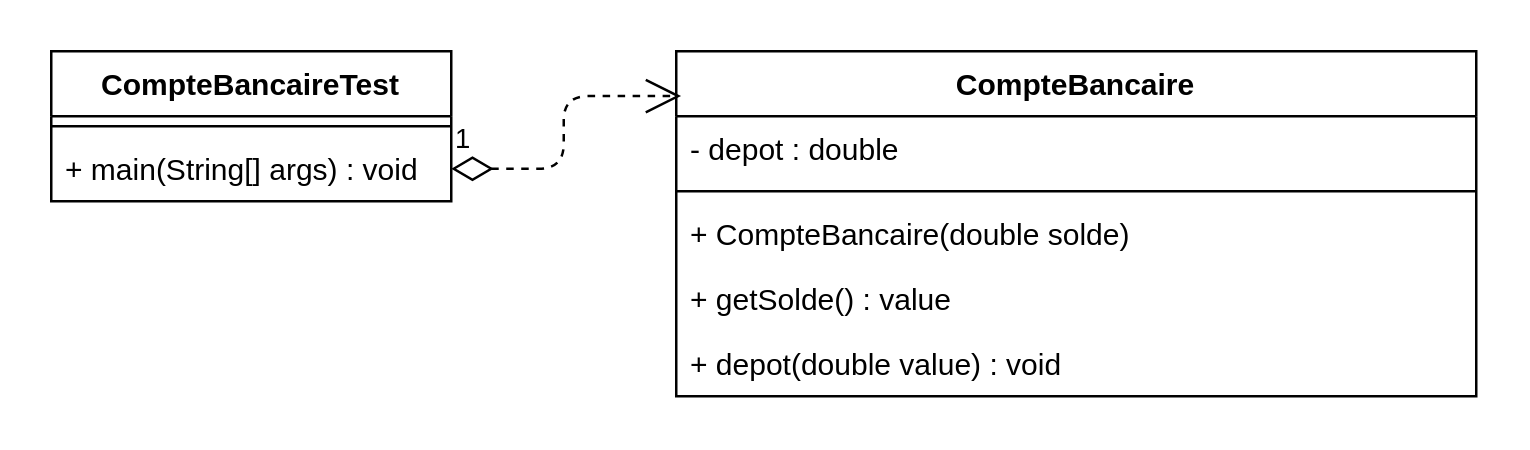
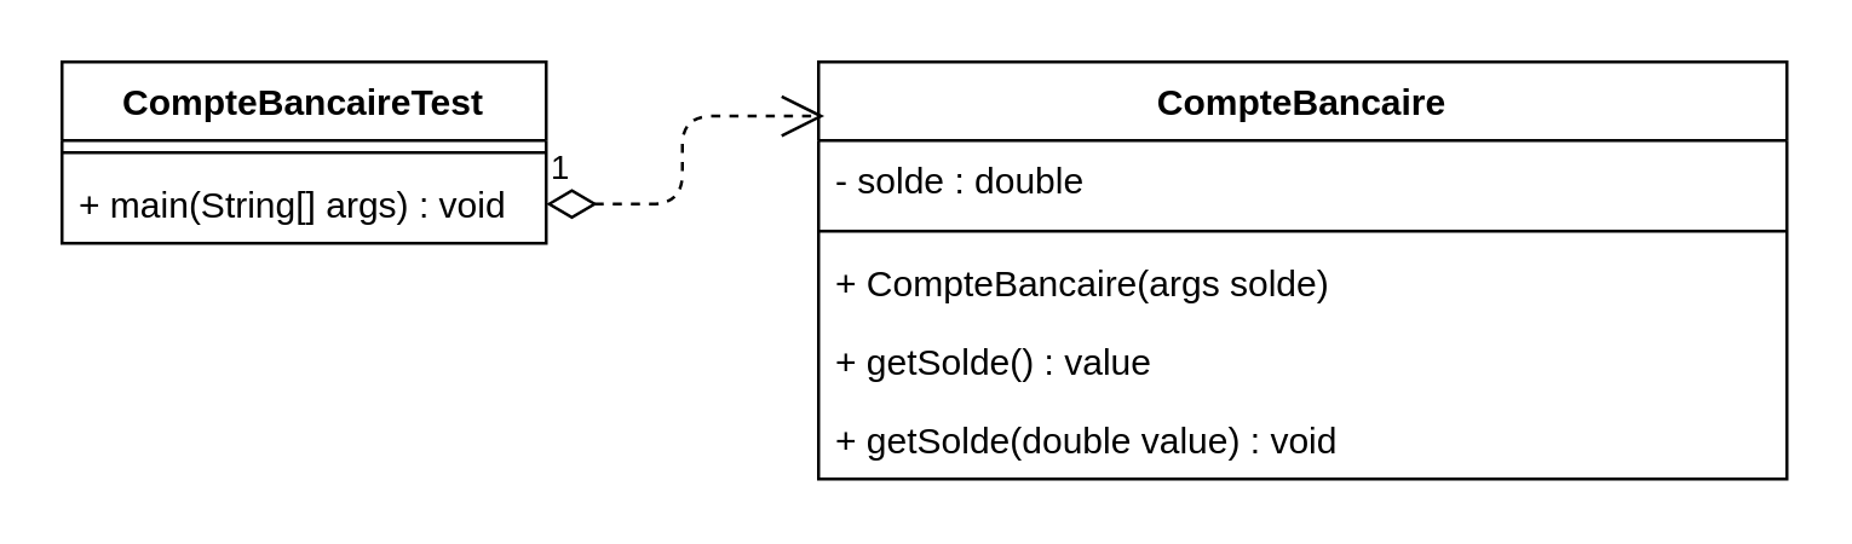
- <mxCell id="6" value="- depot : double" style="text;strokeColor=none;fillColor=none;align=left;verticalAlign=top;spacingLeft=4;spacingRight=4;overflow=hidden;rotatable=0;points=[[0,0.5],[1,0.5]];portConstraint=eastwest;" vertex="1" parent="5"><mxGeometry y="26" width="320" height="26" as="geometry" /></mxCell>
+ <mxCell id="6" value="- solde : double" style="text;strokeColor=none;fillColor=none;align=left;verticalAlign=top;spacingLeft=4;spacingRight=4;overflow=hidden;rotatable=0;points=[[0,0.5],[1,0.5]];portConstraint=eastwest;" vertex="1" parent="5"><mxGeometry y="26" width="320" height="26" as="geometry" /></mxCell>
- <mxCell id="8" value="+ CompteBancaire(double solde)" style="text;strokeColor=none;fillColor=none;align=left;verticalAlign=top;spacingLeft=4;spacingRight=4;overflow=hidden;rotatable=0;points=[[0,0.5],[1,0.5]];portConstraint=eastwest;" vertex="1" parent="5"><mxGeometry y="60" width="320" height="26" as="geometry" /></mxCell>
+ <mxCell id="8" value="+ CompteBancaire(args solde)" style="text;strokeColor=none;fillColor=none;align=left;verticalAlign=top;spacingLeft=4;spacingRight=4;overflow=hidden;rotatable=0;points=[[0,0.5],[1,0.5]];portConstraint=eastwest;" vertex="1" parent="5"><mxGeometry y="60" width="320" height="26" as="geometry" /></mxCell>
- <mxCell id="10" value="+ depot(double value) : void" style="text;strokeColor=none;fillColor=none;align=left;verticalAlign=top;spacingLeft=4;spacingRight=4;overflow=hidden;rotatable=0;points=[[0,0.5],[1,0.5]];portConstraint=eastwest;" vertex="1" parent="5"><mxGeometry y="112" width="320" height="26" as="geometry" /></mxCell>
+ <mxCell id="10" value="+ getSolde(double value) : void" style="text;strokeColor=none;fillColor=none;align=left;verticalAlign=top;spacingLeft=4;spacingRight=4;overflow=hidden;rotatable=0;points=[[0,0.5],[1,0.5]];portConstraint=eastwest;" vertex="1" parent="5"><mxGeometry y="112" width="320" height="26" as="geometry" /></mxCell>
